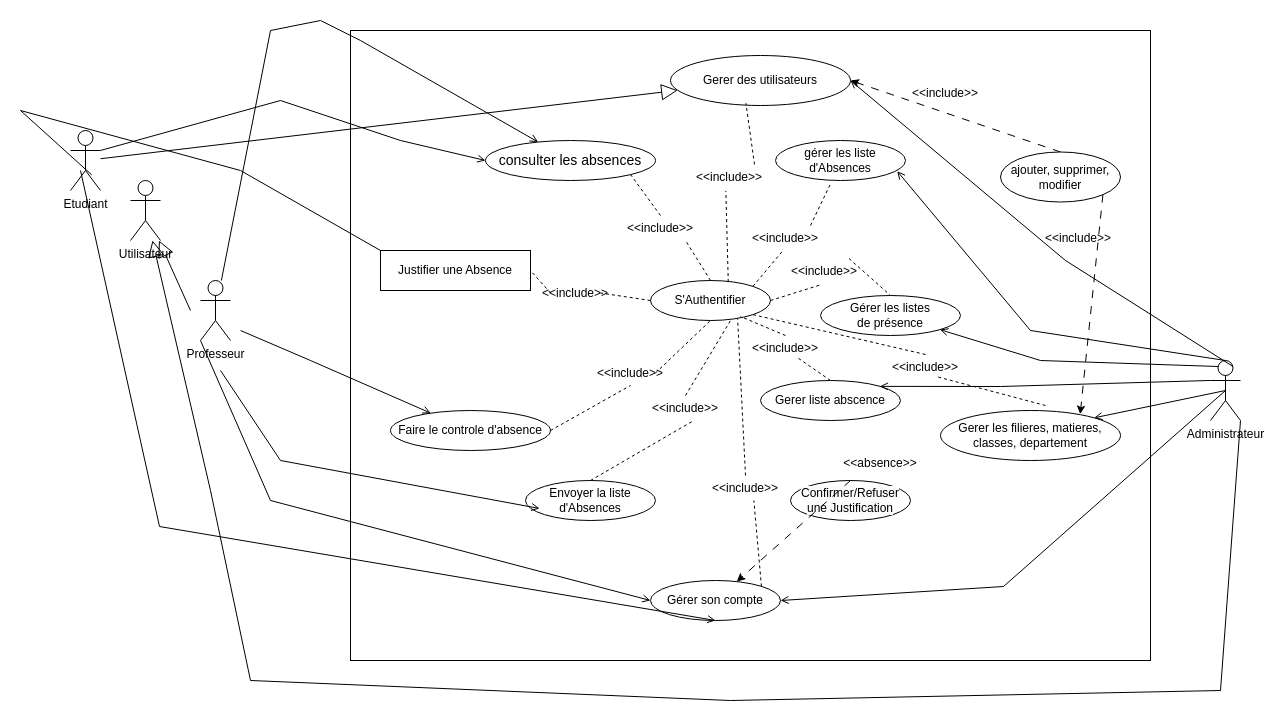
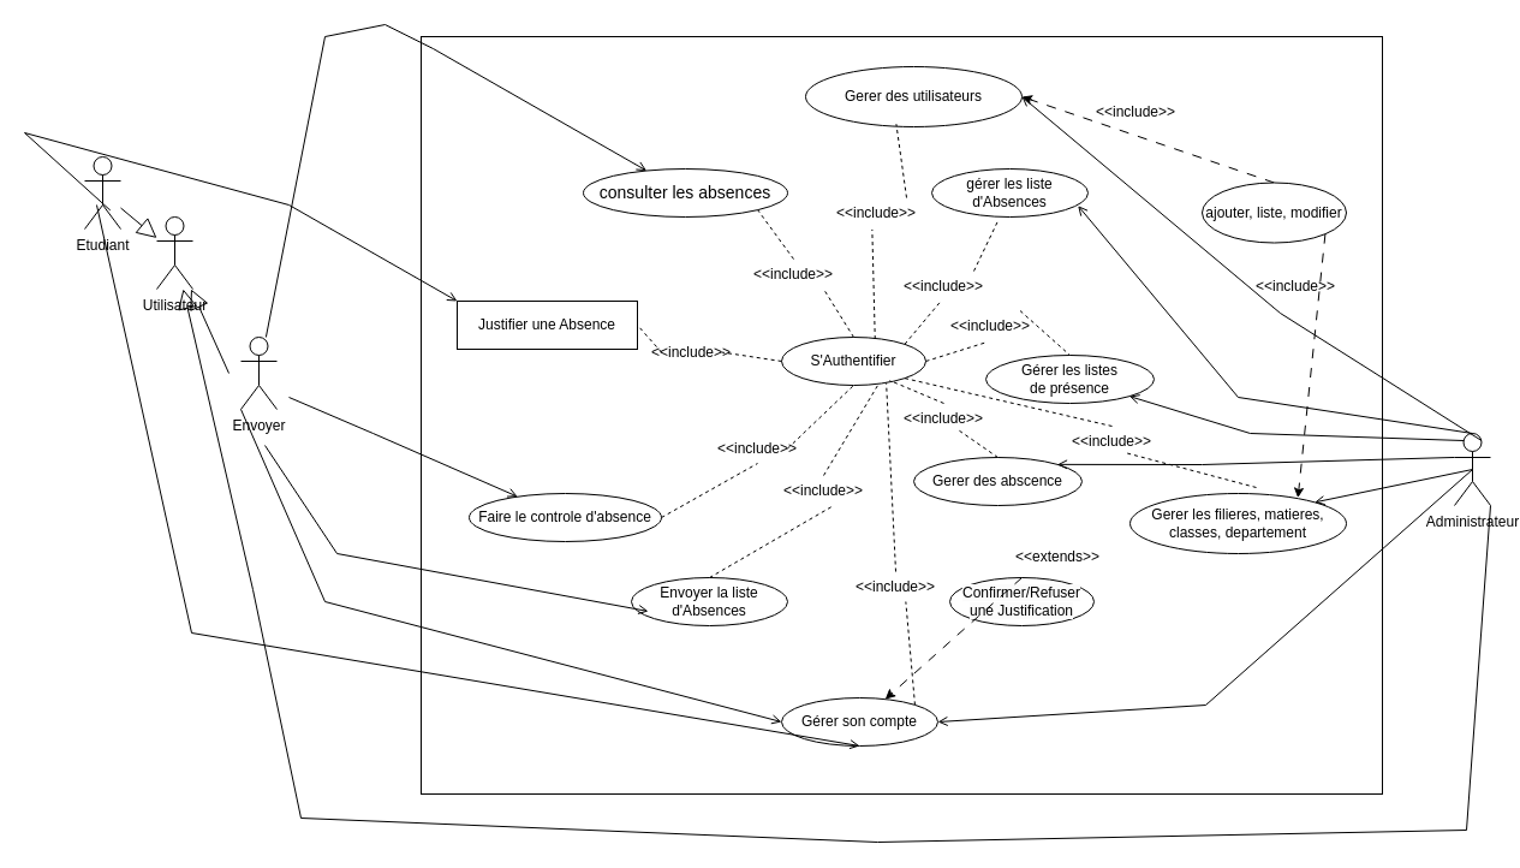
- <mxCell id="36" value="" style="endArrow=open;html=1;rounded=0;endFill=0;entryX=0;entryY=0.5;entryDx=0;entryDy=0;exitX=1;exitY=0.333;exitDx=0;exitDy=0;exitPerimeter=0;" parent="1" target="11" edge="1" source="7"><mxGeometry width="50" height="50" relative="1" as="geometry"><mxPoint x="120" y="20" as="sourcePoint" /><mxPoint x="529" y="154" as="targetPoint" /><Array as="points"><mxPoint x="280" y="100" /><mxPoint x="400" y="140" /></Array></mxGeometry></mxCell>
- <mxCell id="4" value="" style="endArrow=block;html=1;rounded=0;endFill=0;endSize=14;" parent="1" source="7" target="45" edge="1"><mxGeometry width="50" height="50" relative="1" as="geometry"><mxPoint x="10" y="120" as="sourcePoint" /><mxPoint x="10" y="290" as="targetPoint" /></mxGeometry></mxCell>
+ <mxCell id="4" value="" style="endArrow=block;html=1;rounded=0;endFill=0;endSize=14;" parent="1" source="7" target="3" edge="1"><mxGeometry width="50" height="50" relative="1" as="geometry"><mxPoint x="10" y="120" as="sourcePoint" /><mxPoint x="10" y="290" as="targetPoint" /></mxGeometry></mxCell>
- <mxCell id="69" value="ajouter, supprimer, modifier" style="ellipse;whiteSpace=wrap;html=1;" vertex="1" parent="1"><mxGeometry x="1000" y="151.5" width="120" height="50" as="geometry" /></mxCell>
+ <mxCell id="69" value="ajouter, liste, modifier" style="ellipse;whiteSpace=wrap;html=1;" vertex="1" parent="1"><mxGeometry x="1000" y="151.5" width="120" height="50" as="geometry" /></mxCell>
- <mxCell id="34" value="" style="endArrow=none;html=1;rounded=0;endFill=0;entryX=0;entryY=0;entryDx=0;entryDy=0;exitX=0.71;exitY=0.741;exitDx=0;exitDy=0;exitPerimeter=0;" parent="1" target="12" edge="1" source="7"><mxGeometry width="50" height="50" relative="1" as="geometry"><mxPoint x="160" y="120" as="sourcePoint" /><mxPoint x="370" y="280" as="targetPoint" /><Array as="points"><mxPoint x="20" y="110" /><mxPoint x="240" y="170" /></Array></mxGeometry></mxCell>
+ <mxCell id="34" value="" style="endArrow=open;html=1;rounded=0;endFill=0;entryX=0;entryY=0;entryDx=0;entryDy=0;exitX=0.71;exitY=0.741;exitDx=0;exitDy=0;exitPerimeter=0;" parent="1" target="12" edge="1" source="7"><mxGeometry width="50" height="50" relative="1" as="geometry"><mxPoint x="160" y="120" as="sourcePoint" /><mxPoint x="370" y="280" as="targetPoint" /><Array as="points"><mxPoint x="20" y="110" /><mxPoint x="240" y="170" /></Array></mxGeometry></mxCell>
- <mxCell id="5" value="Professeur" style="shape=umlActor;verticalLabelPosition=bottom;verticalAlign=top;html=1;" parent="1" vertex="1"><mxGeometry x="200" y="280" width="30" height="60" as="geometry" /></mxCell>
+ <mxCell id="5" value="Envoyer" style="shape=umlActor;verticalLabelPosition=bottom;verticalAlign=top;html=1;" parent="1" vertex="1"><mxGeometry x="200" y="280" width="30" height="60" as="geometry" /></mxCell>
- <mxCell id="15" value="Gerer liste abscence" style="ellipse;whiteSpace=wrap;html=1;" parent="1" vertex="1"><mxGeometry x="760" y="380" width="140" height="40" as="geometry" /></mxCell>
+ <mxCell id="15" value="Gerer des abscence" style="ellipse;whiteSpace=wrap;html=1;" parent="1" vertex="1"><mxGeometry x="760" y="380" width="140" height="40" as="geometry" /></mxCell>
- <mxCell id="31" value="&lt;font&gt;&amp;lt;&amp;lt;absence&amp;gt;&amp;gt;&lt;/font&gt;" style="text;strokeColor=none;align=center;fillColor=none;html=1;verticalAlign=middle;whiteSpace=wrap;rounded=0;" parent="1" vertex="1"><mxGeometry x="855" y="450" width="50" height="25" as="geometry" /></mxCell>
+ <mxCell id="31" value="&lt;font&gt;&amp;lt;&amp;lt;extends&amp;gt;&amp;gt;&lt;/font&gt;" style="text;strokeColor=none;align=center;fillColor=none;html=1;verticalAlign=middle;whiteSpace=wrap;rounded=0;" parent="1" vertex="1"><mxGeometry x="855" y="450" width="50" height="25" as="geometry" /></mxCell>
